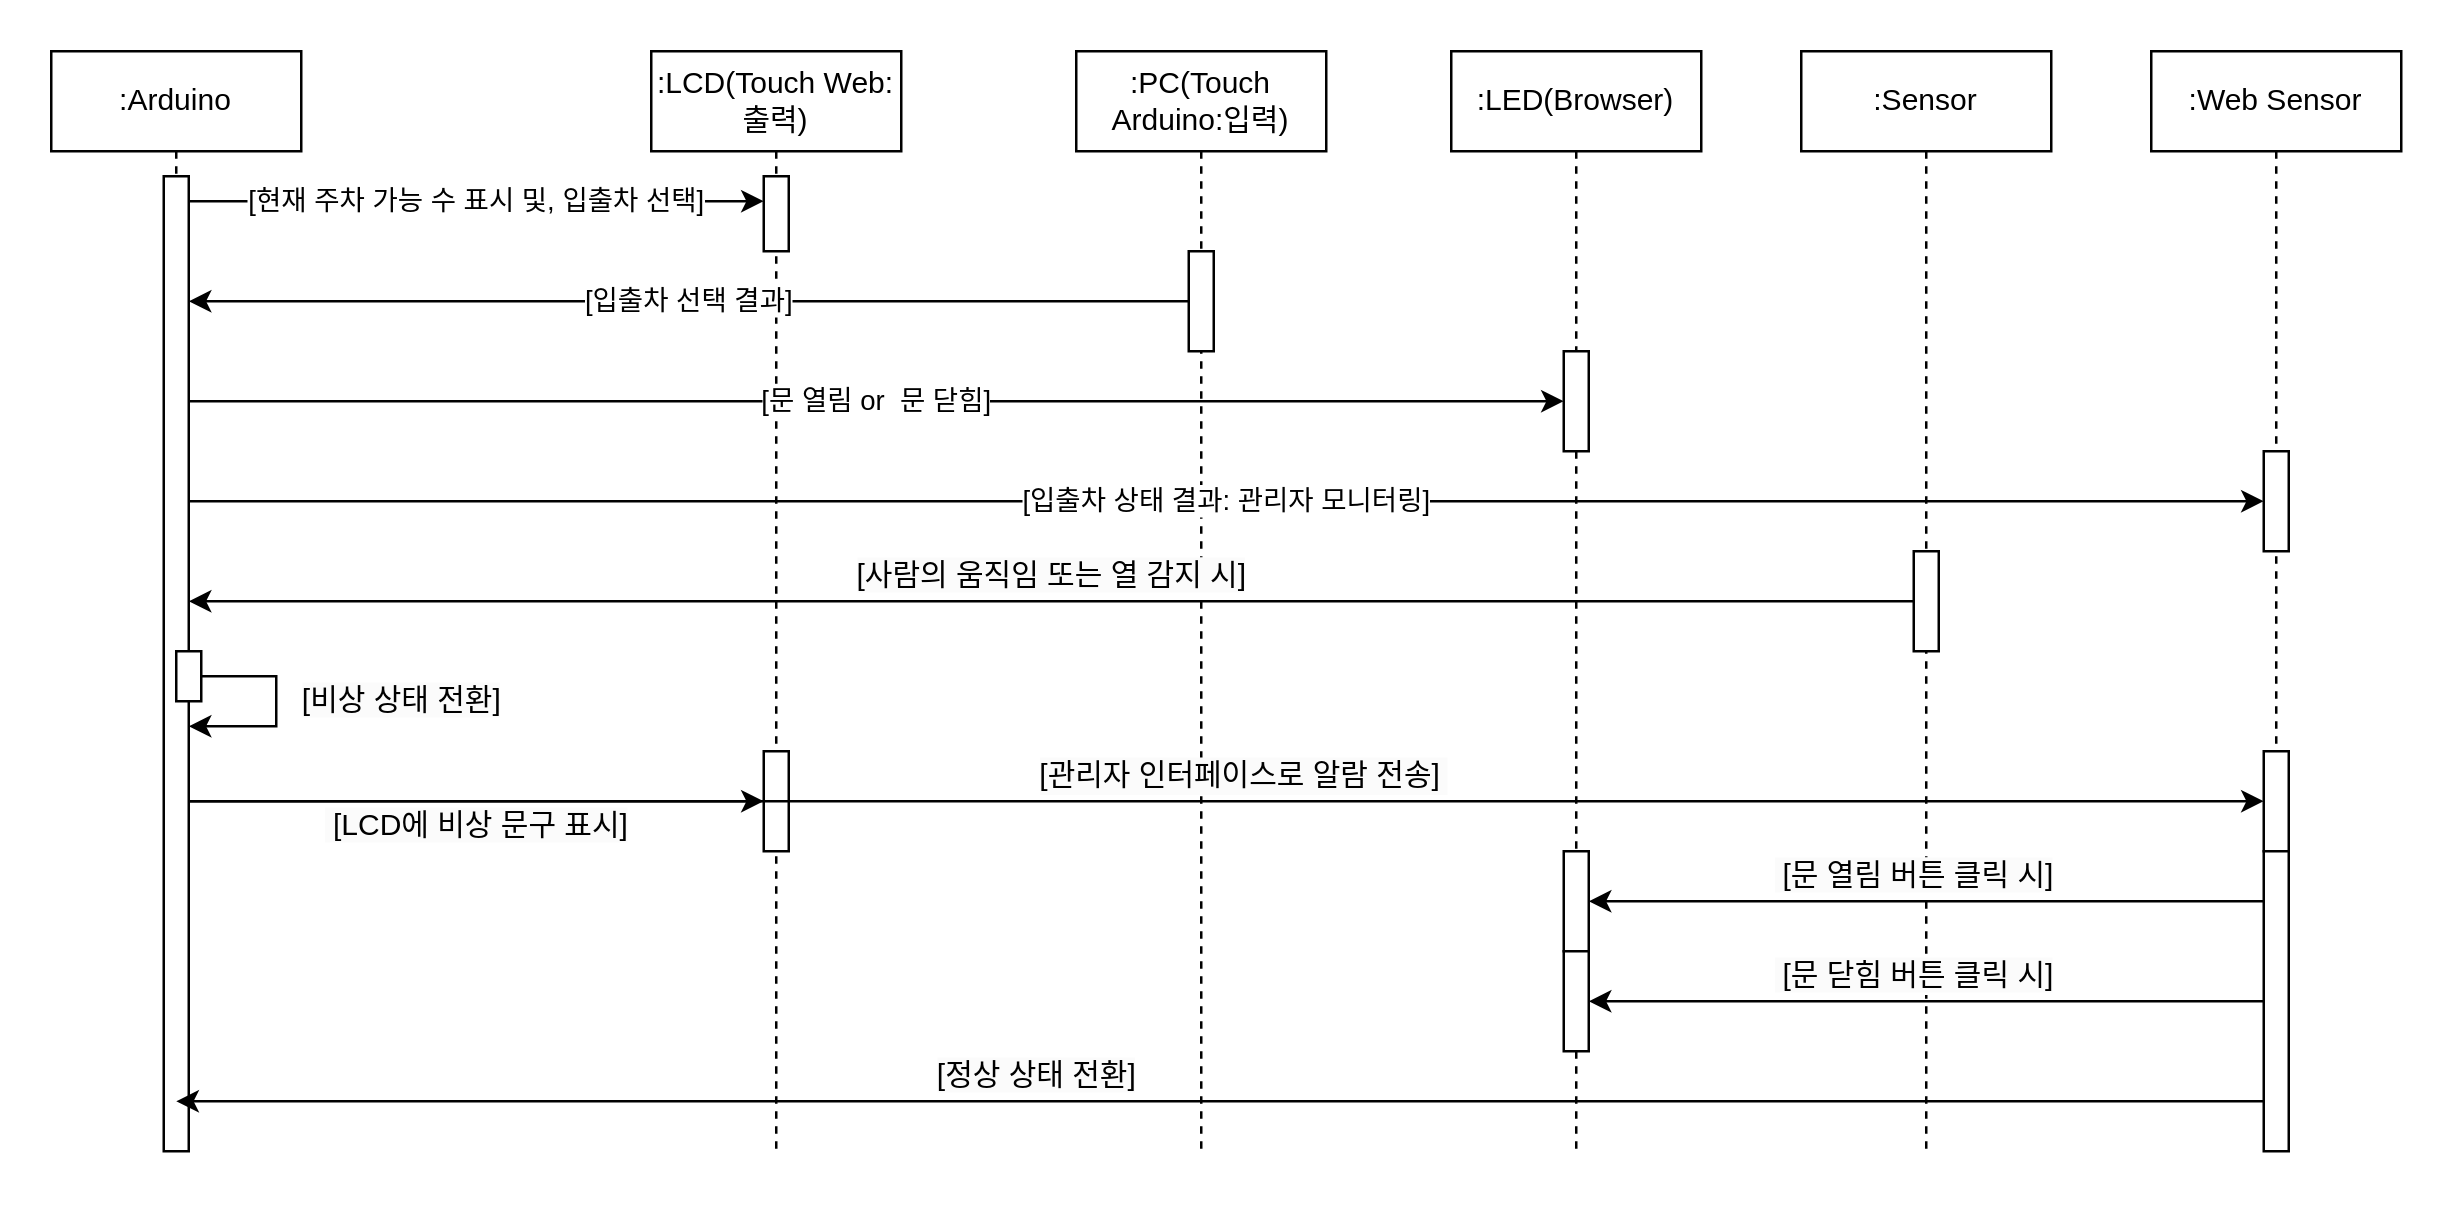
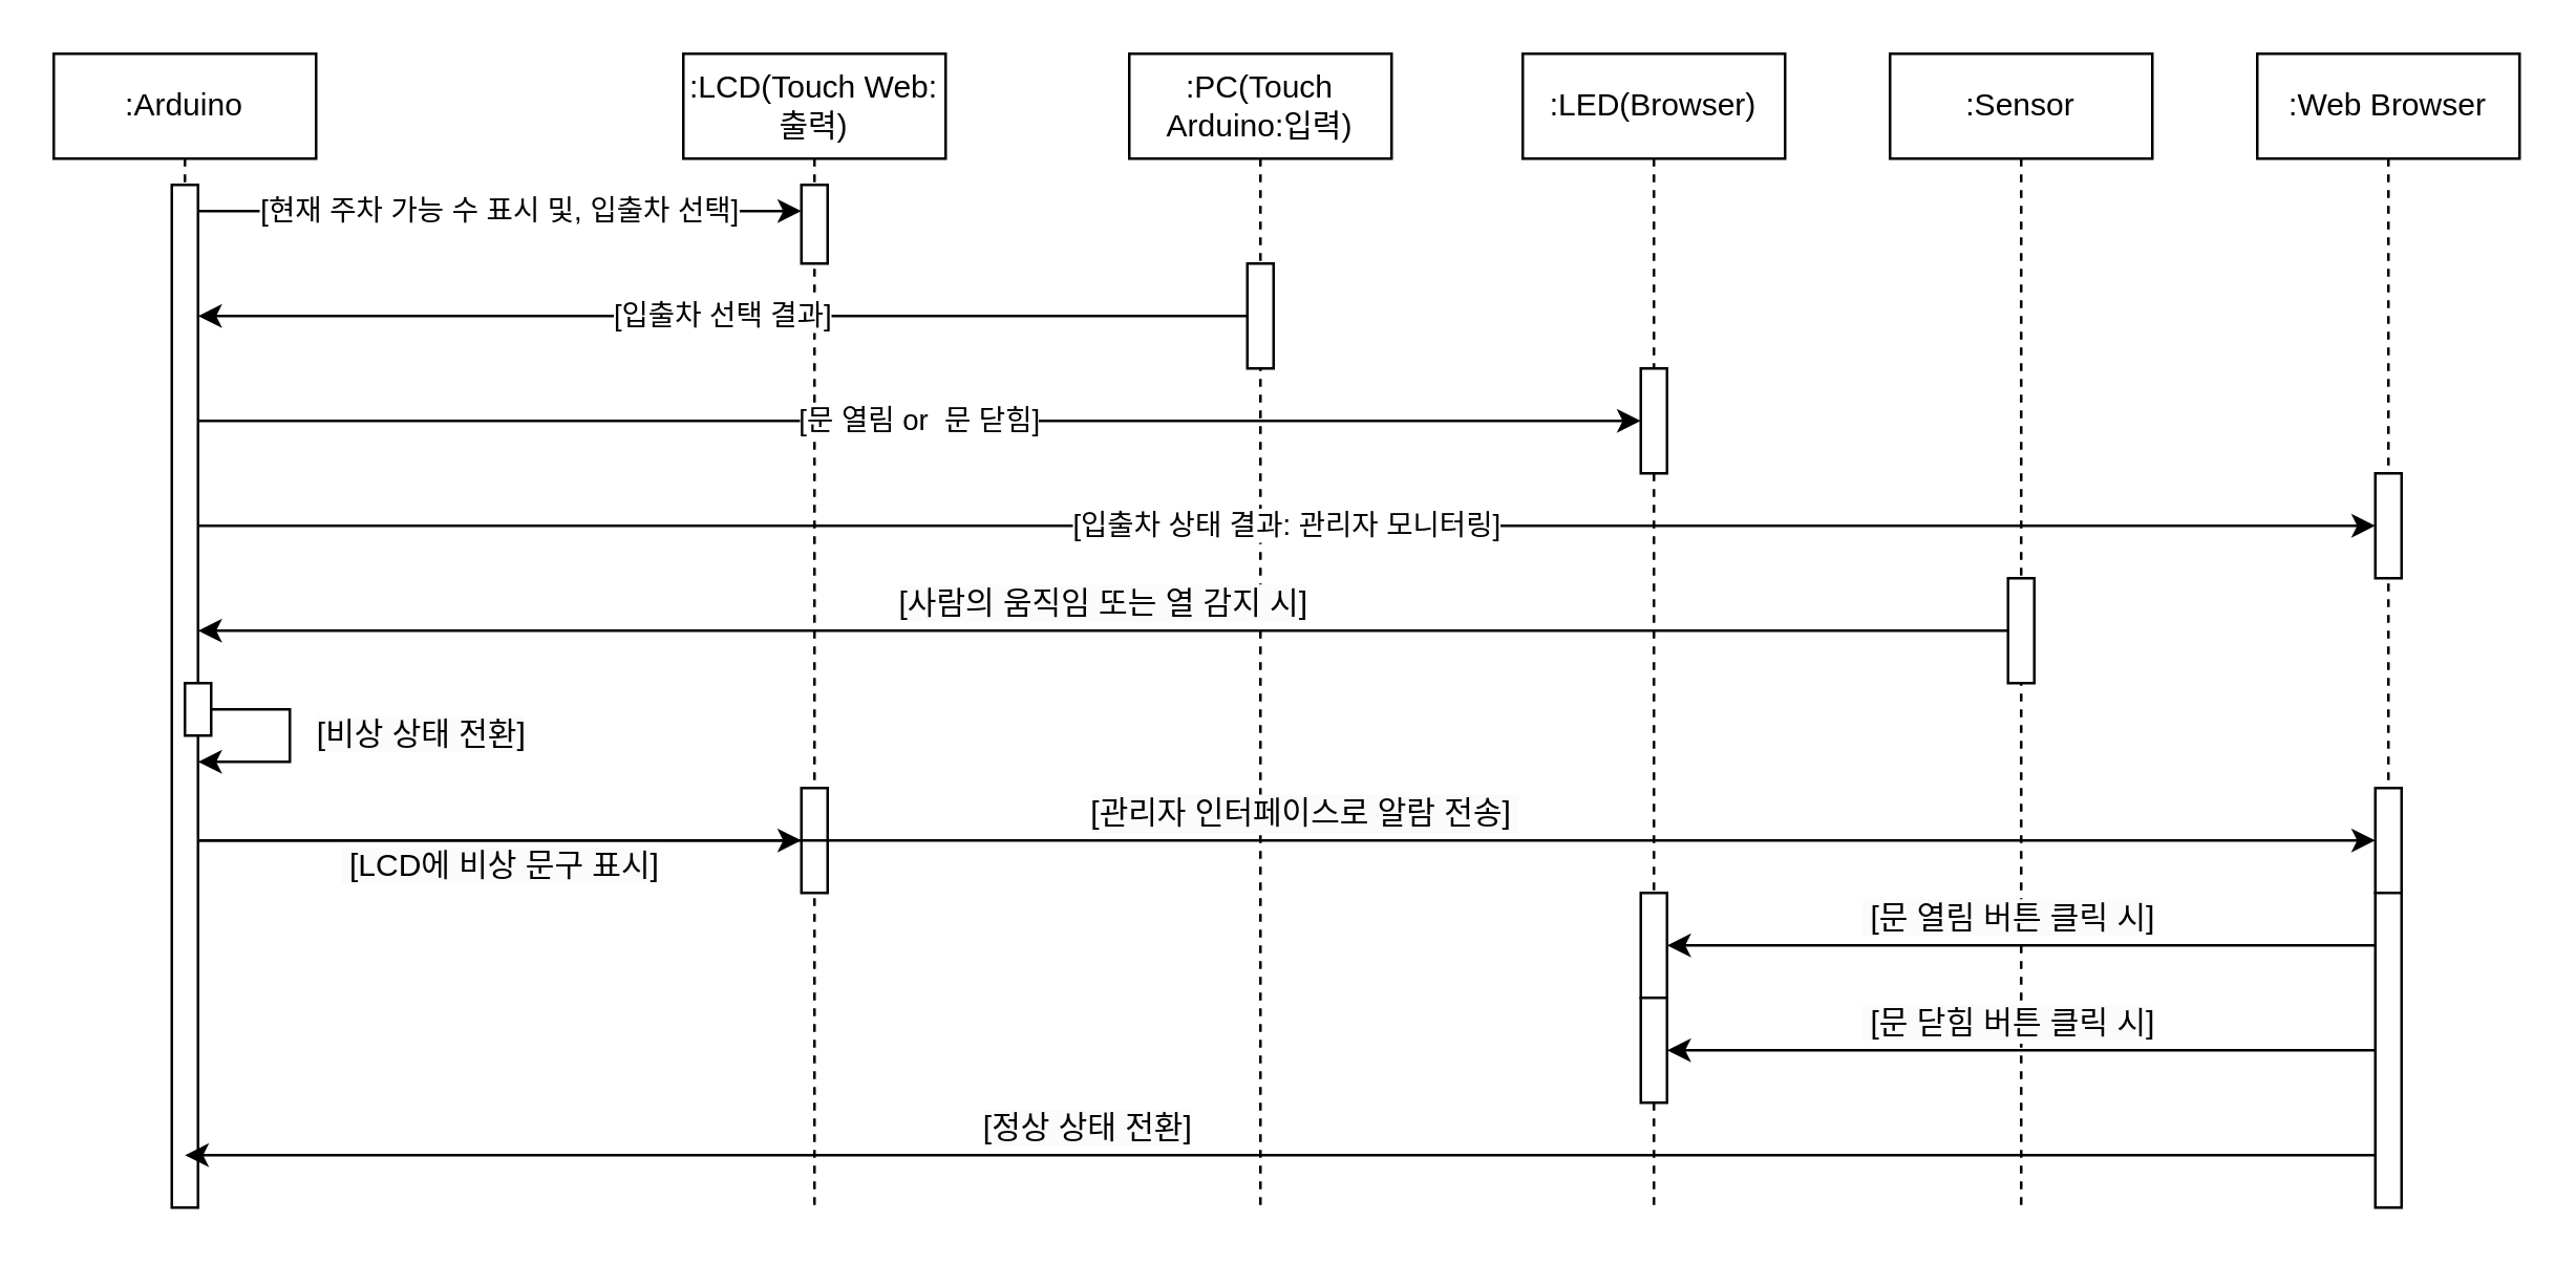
- <mxCell id="12" value=":Web Sensor" style="shape=umlLifeline;perimeter=lifelinePerimeter;whiteSpace=wrap;html=1;container=0;dropTarget=0;collapsible=0;recursiveResize=0;outlineConnect=0;portConstraint=eastwest;newEdgeStyle={&quot;edgeStyle&quot;:&quot;elbowEdgeStyle&quot;,&quot;elbow&quot;:&quot;vertical&quot;,&quot;curved&quot;:0,&quot;rounded&quot;:0};size=40;" parent="1" vertex="1"><mxGeometry x="860" width="100" height="440" as="geometry" y="20" /></mxCell>
+ <mxCell id="12" value=":Web Browser" style="shape=umlLifeline;perimeter=lifelinePerimeter;whiteSpace=wrap;html=1;container=0;dropTarget=0;collapsible=0;recursiveResize=0;outlineConnect=0;portConstraint=eastwest;newEdgeStyle={&quot;edgeStyle&quot;:&quot;elbowEdgeStyle&quot;,&quot;elbow&quot;:&quot;vertical&quot;,&quot;curved&quot;:0,&quot;rounded&quot;:0};size=40;" parent="1" vertex="1"><mxGeometry x="860" width="100" height="440" as="geometry" y="20" /></mxCell>
